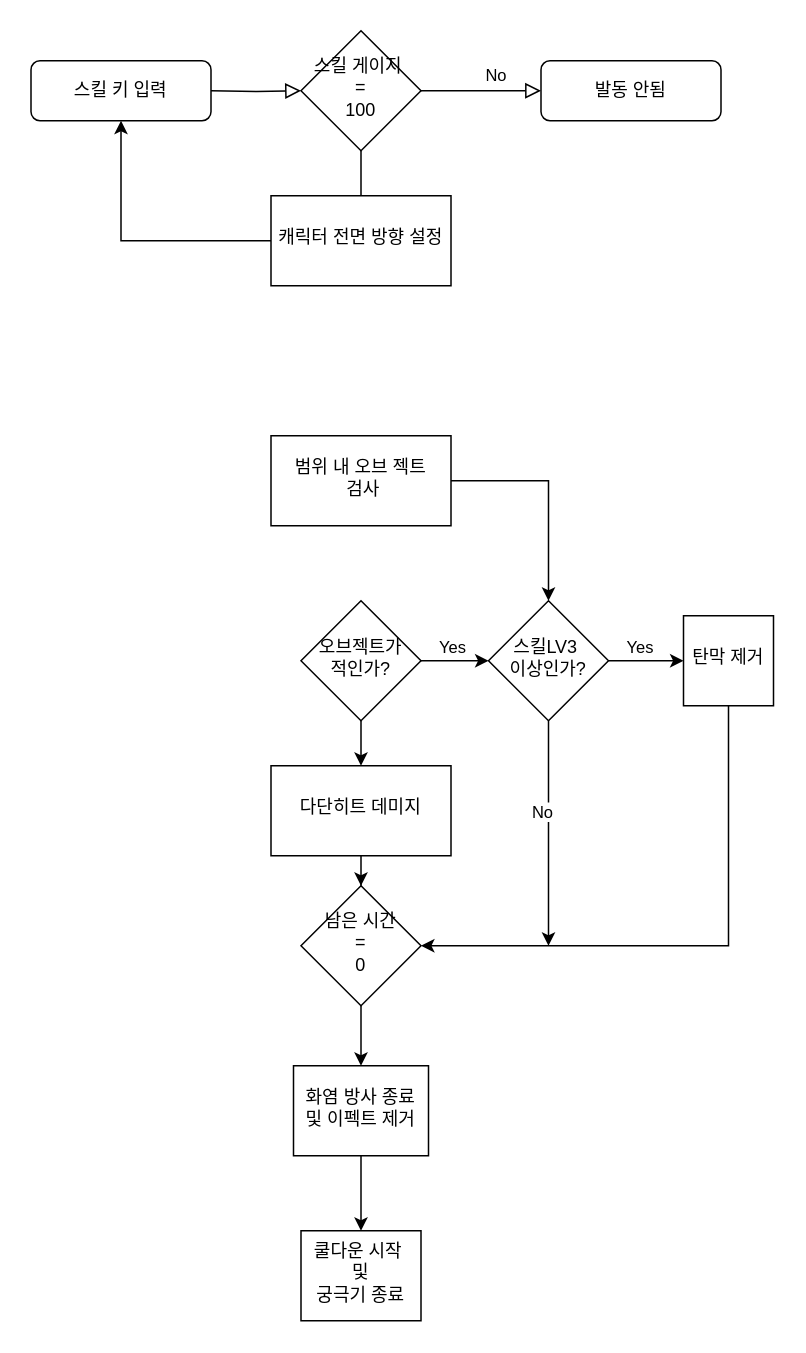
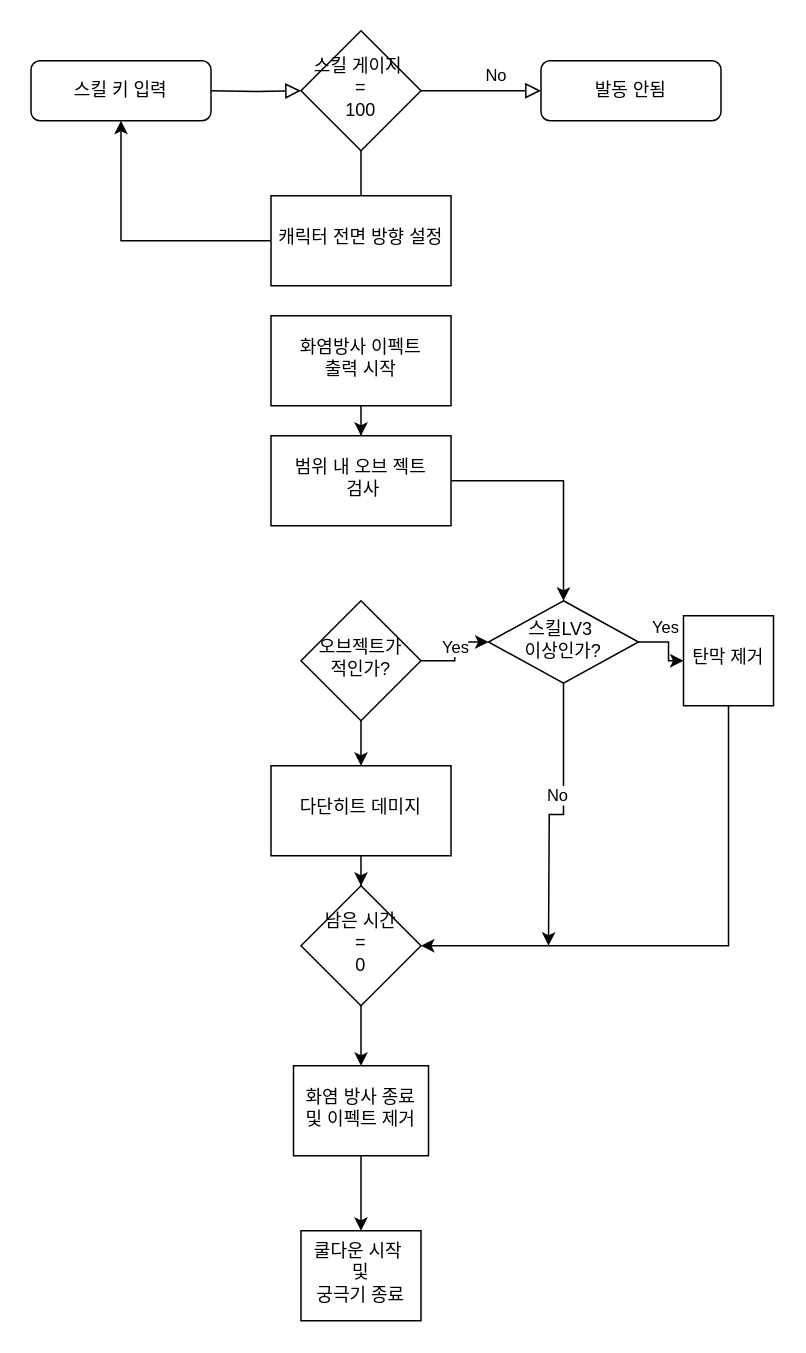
+ <mxCell id="18" value="화염방사 이펙트&lt;div&gt;출력 시작&lt;/div&gt;" style="whiteSpace=wrap;html=1;shadow=0;strokeWidth=1;spacing=6;spacingTop=-4;" vertex="1" parent="1"><mxGeometry x="180" y="210" width="120" height="60" as="geometry" /></mxCell>
+ <mxCell id="17" value="" style="edgeStyle=orthogonalEdgeStyle;rounded=0;orthogonalLoop=1;jettySize=auto;html=1;" edge="1" parent="1" source="18" target="20"><mxGeometry relative="1" as="geometry" /></mxCell>
- <mxCell id="12" value="스킬LV3&amp;nbsp;&lt;div&gt;이상인가?&lt;/div&gt;" style="rhombus;whiteSpace=wrap;html=1;shadow=0;fontFamily=Helvetica;fontSize=12;align=center;strokeWidth=1;spacing=6;spacingTop=-4;" vertex="1" parent="1"><mxGeometry x="325" y="400" width="80" height="80" as="geometry" /></mxCell>
+ <mxCell id="12" value="스킬LV3&amp;nbsp;&lt;div&gt;이상인가?&lt;/div&gt;" style="rhombus;whiteSpace=wrap;html=1;shadow=0;fontFamily=Helvetica;fontSize=12;align=center;strokeWidth=1;spacing=6;spacingTop=-4;" vertex="1" parent="1"><mxGeometry x="325" y="400" width="100" height="55" as="geometry" /></mxCell>
